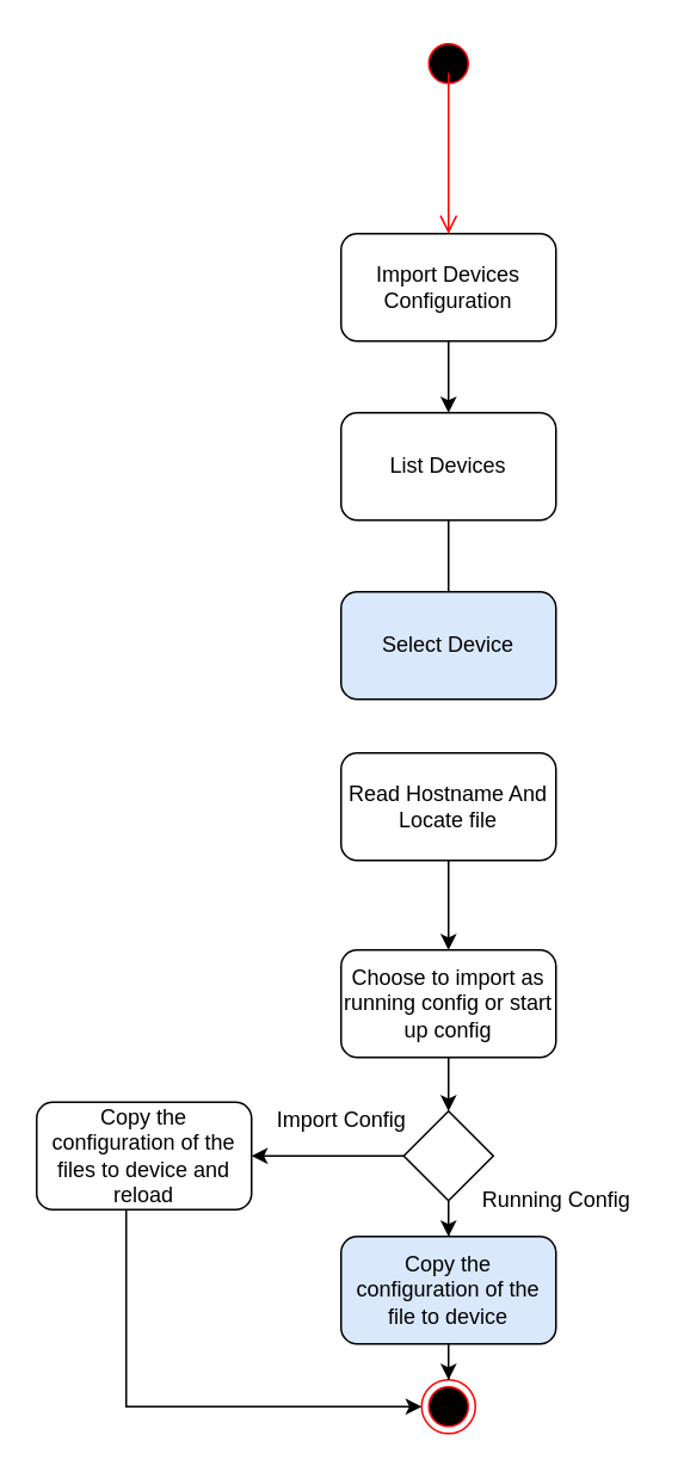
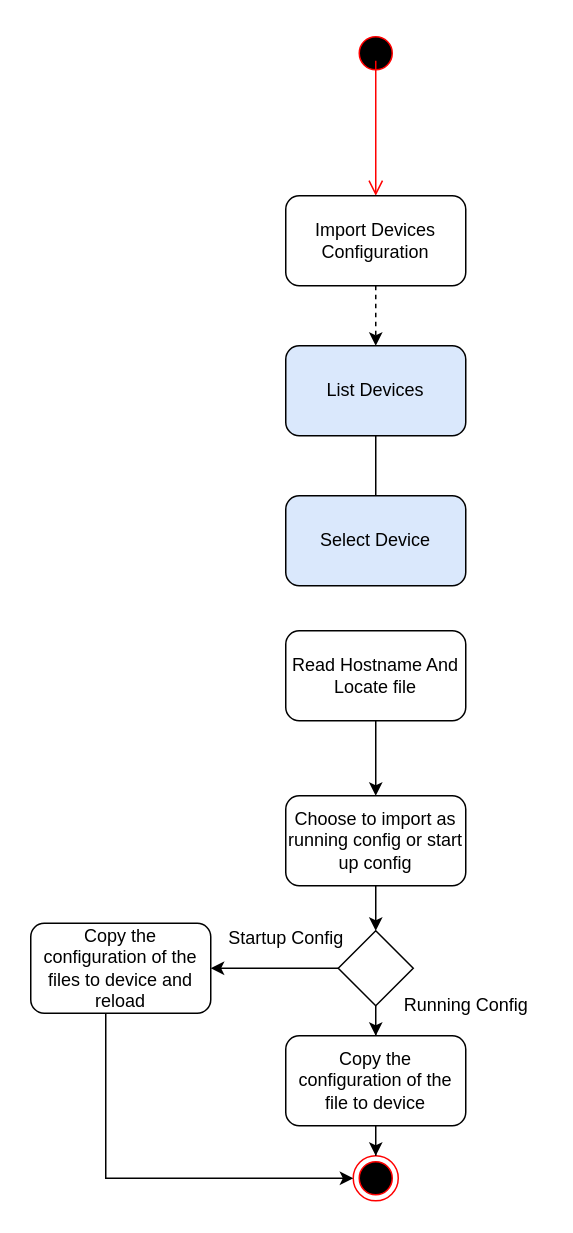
- <mxCell id="5" style="edgeStyle=orthogonalEdgeStyle;rounded=0;orthogonalLoop=1;jettySize=auto;html=1;entryX=0.5;entryY=0;entryDx=0;entryDy=0;" edge="1" parent="1" source="6" target="8"><mxGeometry relative="1" as="geometry"><mxPoint x="250" y="250" as="targetPoint" /></mxGeometry></mxCell>
+ <mxCell id="5" style="edgeStyle=orthogonalEdgeStyle;rounded=0;orthogonalLoop=1;jettySize=auto;html=1;entryX=0.5;entryY=0;entryDx=0;entryDy=0;dashed=1;" edge="1" parent="1" source="6" target="8"><mxGeometry relative="1" as="geometry"><mxPoint x="250" y="250" as="targetPoint" /></mxGeometry></mxCell>
- <mxCell id="8" value="List Devices" style="rounded=1;whiteSpace=wrap;html=1;" vertex="1" parent="1"><mxGeometry x="190" y="230" width="120" height="60" as="geometry" /></mxCell>
+ <mxCell id="8" value="List Devices" style="rounded=1;whiteSpace=wrap;html=1;fillColor=#dae8fc;" vertex="1" parent="1"><mxGeometry x="190" y="230" width="120" height="60" as="geometry" /></mxCell>
- <mxCell id="22" value="Import Config" style="text;html=1;align=center;verticalAlign=middle;resizable=0;points=[];autosize=1;" vertex="1" parent="1"><mxGeometry x="145" y="615" width="90" height="20" as="geometry" /></mxCell>
+ <mxCell id="22" value="Startup Config" style="text;html=1;align=center;verticalAlign=middle;resizable=0;points=[];autosize=1;" vertex="1" parent="1"><mxGeometry x="145" y="615" width="90" height="20" as="geometry" /></mxCell>
- <mxCell id="20" value="Copy the configuration of the file to device" style="rounded=1;whiteSpace=wrap;html=1;fillColor=#dae8fc;" vertex="1" parent="1"><mxGeometry x="190" y="690" width="120" height="60" as="geometry" /></mxCell>
+ <mxCell id="20" value="Copy the configuration of the file to device" style="rounded=1;whiteSpace=wrap;html=1;" vertex="1" parent="1"><mxGeometry x="190" y="690" width="120" height="60" as="geometry" /></mxCell>
